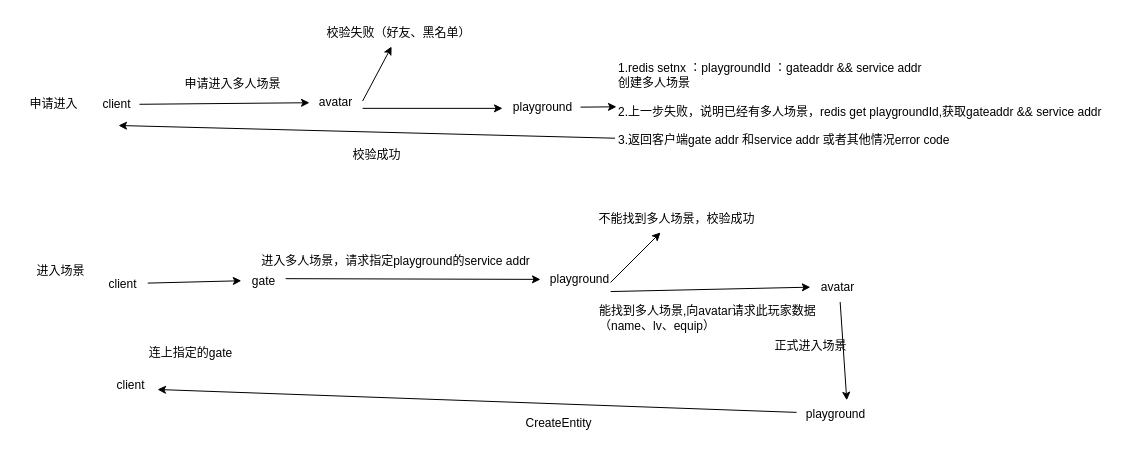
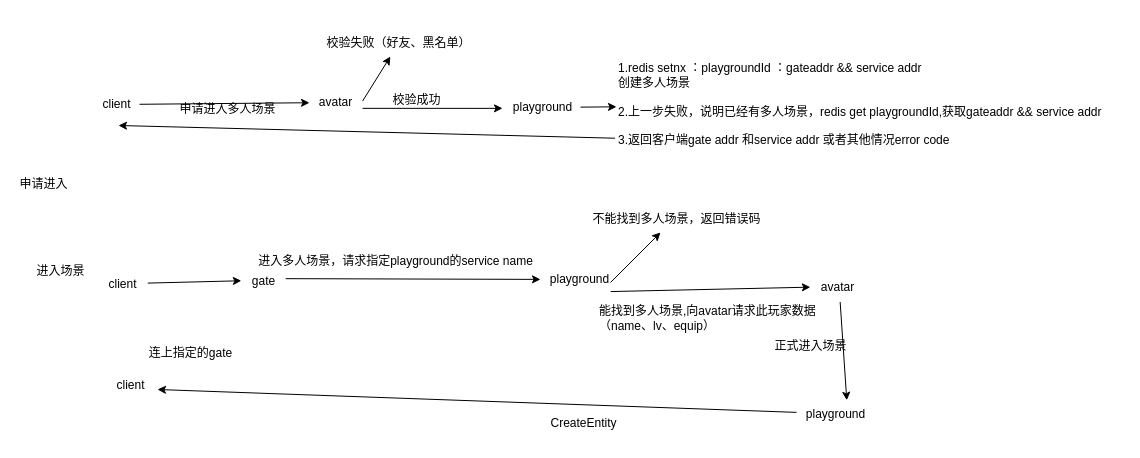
- <mxCell id="6" value="校验失败（好友、黑名单）" style="text;html=1;align=center;verticalAlign=middle;resizable=0;points=[];autosize=1;strokeColor=none;fillColor=none;" parent="1" vertex="1"><mxGeometry x="317" y="20" width="162" height="26" as="geometry" /></mxCell>
+ <mxCell id="6" value="校验失败（好友、黑名单）" style="text;html=1;align=center;verticalAlign=middle;resizable=0;points=[];autosize=1;strokeColor=none;fillColor=none;" parent="1" vertex="1"><mxGeometry x="317" y="30" width="162" height="26" as="geometry" /></mxCell>
- <mxCell id="5" value="申请进入多人场景" style="text;html=1;align=center;verticalAlign=middle;resizable=0;points=[];autosize=1;strokeColor=none;fillColor=none;" parent="1" vertex="1"><mxGeometry x="175" y="71" width="114" height="26" as="geometry" /></mxCell>
+ <mxCell id="5" value="申请进入多人场景" style="text;html=1;align=center;verticalAlign=middle;resizable=0;points=[];autosize=1;strokeColor=none;fillColor=none;" parent="1" vertex="1"><mxGeometry x="170" y="96" width="114" height="26" as="geometry" /></mxCell>
- <mxCell id="14" value="申请进入" style="text;html=1;align=center;verticalAlign=middle;resizable=0;points=[];autosize=1;strokeColor=none;fillColor=none;" parent="1" vertex="1"><mxGeometry x="20" y="91" width="66" height="26" as="geometry" /></mxCell>
+ <mxCell id="14" value="申请进入" style="text;html=1;align=center;verticalAlign=middle;resizable=0;points=[];autosize=1;strokeColor=none;fillColor=none;" parent="1" vertex="1"><mxGeometry x="10" y="171" width="66" height="26" as="geometry" /></mxCell>
- <mxCell id="8" value="校验成功" style="text;html=1;align=center;verticalAlign=middle;resizable=0;points=[];autosize=1;strokeColor=none;fillColor=none;" parent="1" vertex="1"><mxGeometry x="343" y="142" width="66" height="26" as="geometry" /></mxCell>
+ <mxCell id="8" value="校验成功" style="text;html=1;align=center;verticalAlign=middle;resizable=0;points=[];autosize=1;strokeColor=none;fillColor=none;" parent="1" vertex="1"><mxGeometry x="383" y="87" width="66" height="26" as="geometry" /></mxCell>
- <mxCell id="23" value="不能找到多人场景，校验成功" style="text;html=1;align=center;verticalAlign=middle;resizable=0;points=[];autosize=1;strokeColor=none;fillColor=none;" parent="1" vertex="1"><mxGeometry x="583" y="206" width="186" height="26" as="geometry" /></mxCell>
+ <mxCell id="23" value="不能找到多人场景，返回错误码" style="text;html=1;align=center;verticalAlign=middle;resizable=0;points=[];autosize=1;strokeColor=none;fillColor=none;" parent="1" vertex="1"><mxGeometry x="583" y="206" width="186" height="26" as="geometry" /></mxCell>
- <mxCell id="22" value="进入多人场景，请求指定playground的service addr" style="text;html=1;align=center;verticalAlign=middle;resizable=0;points=[];autosize=1;strokeColor=none;fillColor=none;" parent="1" vertex="1"><mxGeometry x="251" y="248" width="287" height="26" as="geometry" /></mxCell>
+ <mxCell id="22" value="进入多人场景，请求指定playground的service name" style="text;html=1;align=center;verticalAlign=middle;resizable=0;points=[];autosize=1;strokeColor=none;fillColor=none;" parent="1" vertex="1"><mxGeometry x="251" y="248" width="287" height="26" as="geometry" /></mxCell>
- <mxCell id="32" value="CreateEntity" style="text;html=1;align=center;verticalAlign=middle;resizable=0;points=[];autosize=1;strokeColor=none;fillColor=none;" parent="1" vertex="1"><mxGeometry x="516" y="410" width="84" height="26" as="geometry" /></mxCell>
+ <mxCell id="32" value="CreateEntity" style="text;html=1;align=center;verticalAlign=middle;resizable=0;points=[];autosize=1;strokeColor=none;fillColor=none;" parent="1" vertex="1"><mxGeometry x="541" y="410" width="84" height="26" as="geometry" /></mxCell>
